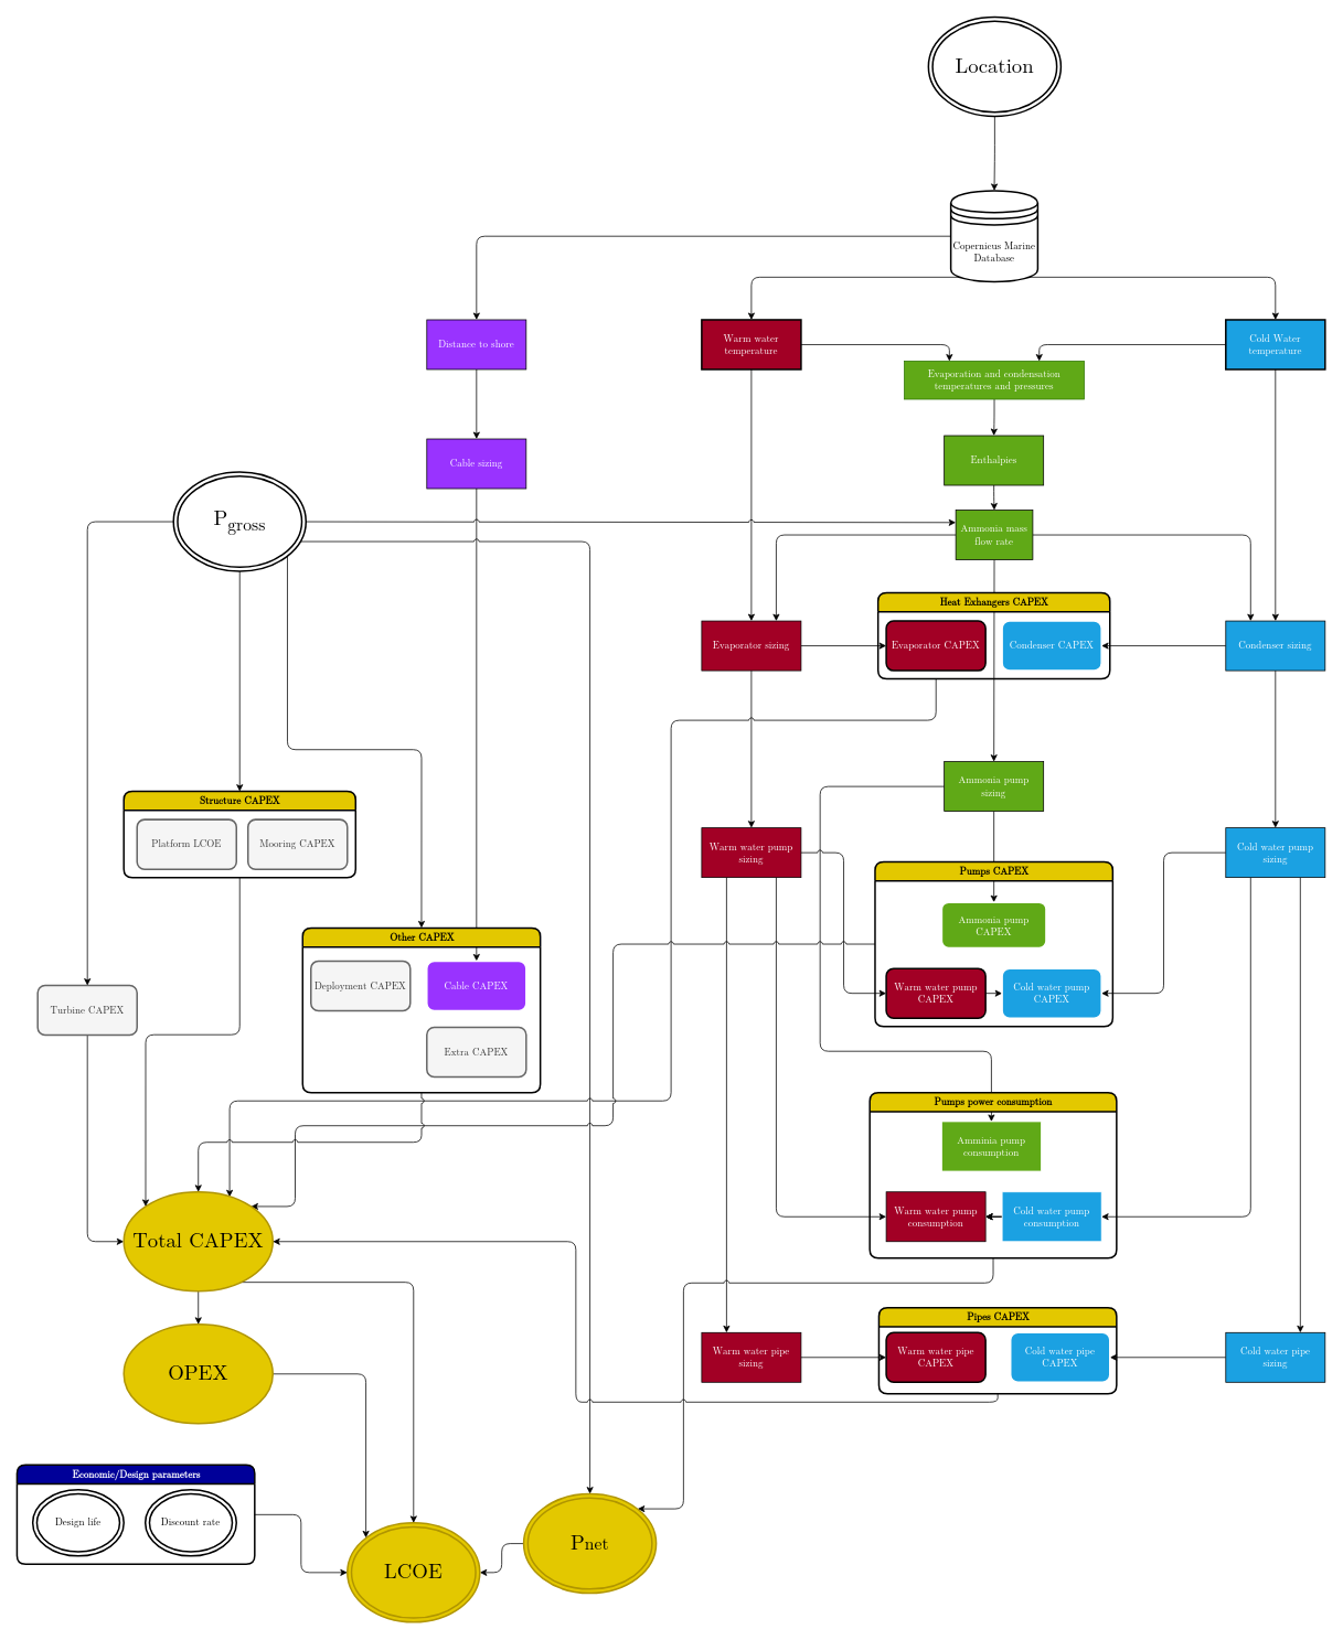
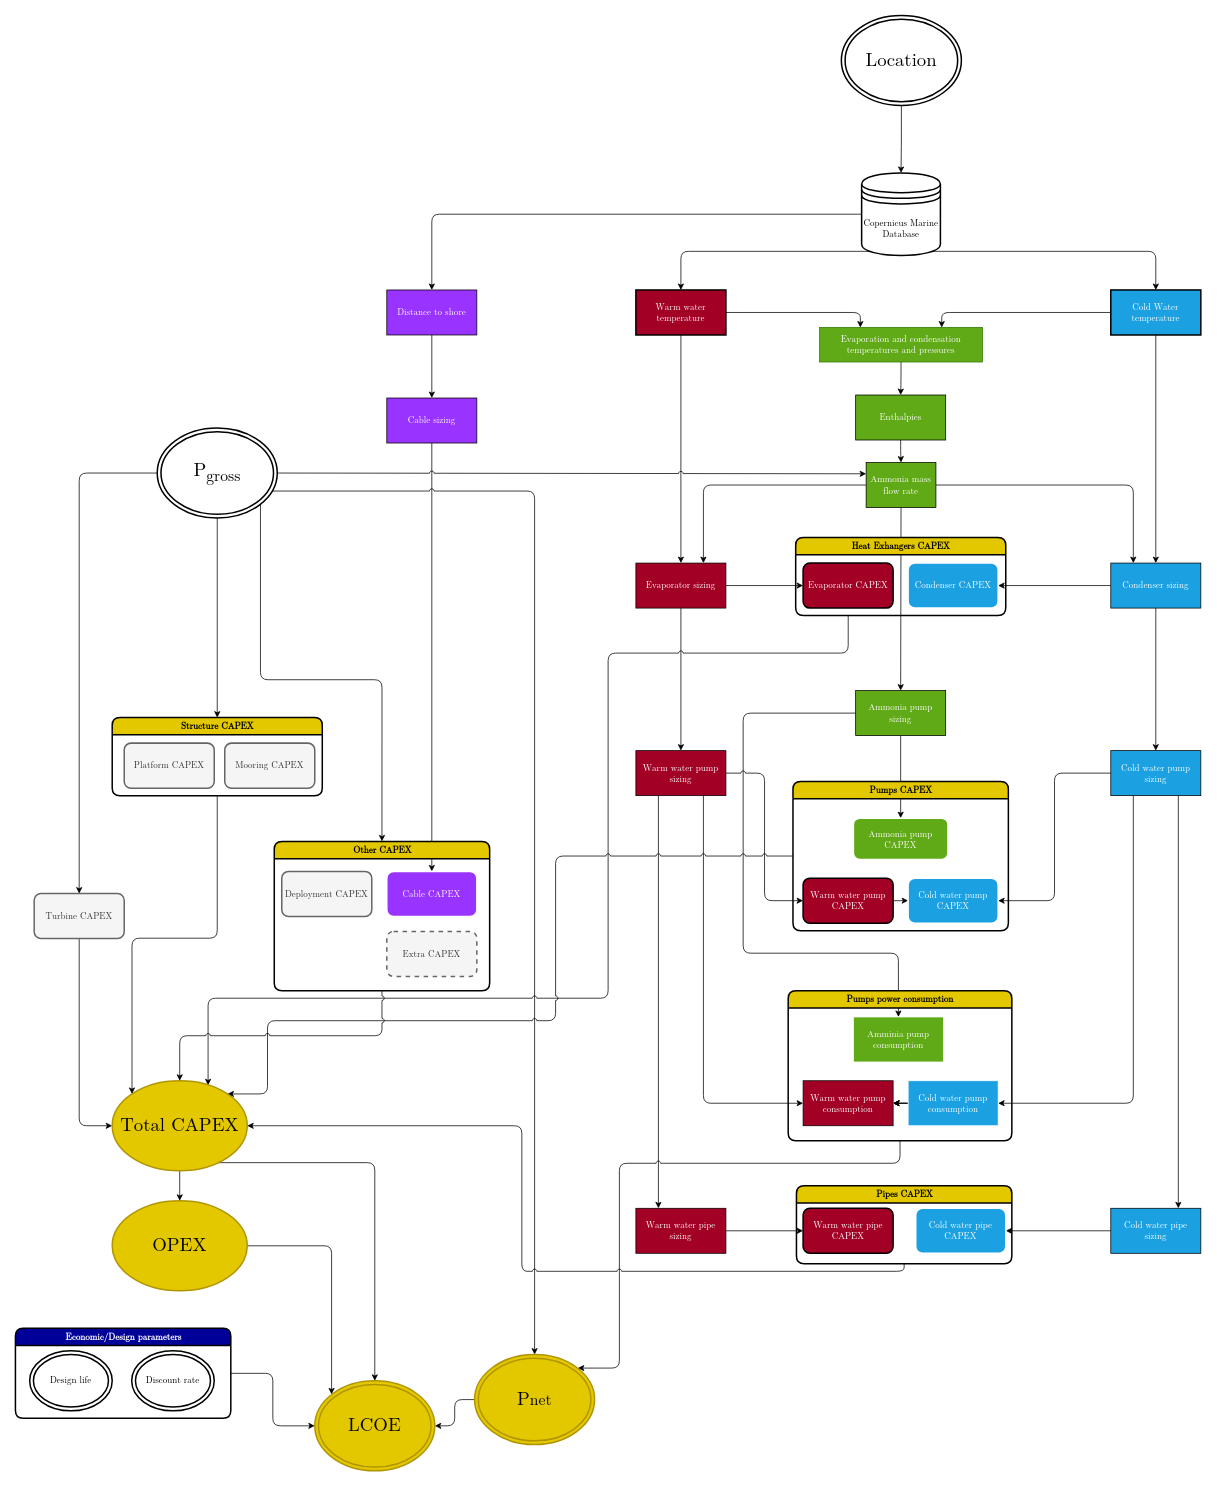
- <mxCell id="81" value="Platform LCOE" style="rounded=1;whiteSpace=wrap;html=1;fontFamily=Latin Modern Math;strokeWidth=2;fillColor=#f5f5f5;strokeColor=#666666;fontColor=#333333;" parent="1" vertex="1"><mxGeometry x="165" y="990" width="120" height="60" as="geometry" /></mxCell>
+ <mxCell id="81" value="Platform CAPEX" style="rounded=1;whiteSpace=wrap;html=1;fontFamily=Latin Modern Math;strokeWidth=2;fillColor=#f5f5f5;strokeColor=#666666;fontColor=#333333;" parent="1" vertex="1"><mxGeometry x="165" y="990" width="120" height="60" as="geometry" /></mxCell>
- <mxCell id="54" value="Extra CAPEX" style="rounded=1;whiteSpace=wrap;html=1;fontFamily=Latin Modern Math;strokeWidth=2;fillColor=#f5f5f5;strokeColor=#666666;fontColor=#333333;" parent="1" vertex="1"><mxGeometry x="515" y="1241" width="120" height="60" as="geometry" /></mxCell>
+ <mxCell id="54" value="Extra CAPEX" style="rounded=1;whiteSpace=wrap;html=1;fontFamily=Latin Modern Math;strokeWidth=2;fillColor=#f5f5f5;strokeColor=#666666;fontColor=#333333;dashed=1;" parent="1" vertex="1"><mxGeometry x="515" y="1241" width="120" height="60" as="geometry" /></mxCell>
